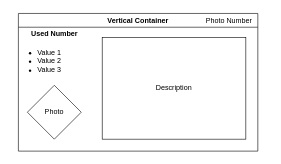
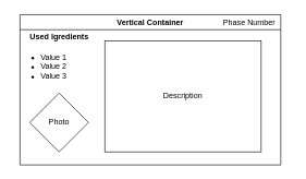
- <mxCell id="7" value="Photo Number" style="text;html=1;strokeColor=none;fillColor=none;align=center;verticalAlign=middle;whiteSpace=wrap;rounded=0;fontSize=12;" vertex="1" parent="1"><mxGeometry x="317" y="20" width="130" height="30" as="geometry" /></mxCell>
+ <mxCell id="7" value="Phase Number" style="text;html=1;strokeColor=none;fillColor=none;align=center;verticalAlign=middle;whiteSpace=wrap;rounded=0;fontSize=12;" vertex="1" parent="1"><mxGeometry x="317" y="20" width="130" height="30" as="geometry" /></mxCell>
- <mxCell id="3" value="&lt;font style=&quot;font-size: 12px;&quot;&gt;Used Number&lt;/font&gt;" style="text;strokeColor=none;fillColor=none;html=1;fontSize=24;fontStyle=1;verticalAlign=middle;align=center;" vertex="1" parent="2"><mxGeometry x="10" y="10" width="100" height="40" as="geometry" /></mxCell>
+ <mxCell id="3" value="&lt;font style=&quot;font-size: 12px;&quot;&gt;Used Igredients&lt;/font&gt;" style="text;strokeColor=none;fillColor=none;html=1;fontSize=24;fontStyle=1;verticalAlign=middle;align=center;" vertex="1" parent="2"><mxGeometry x="10" y="10" width="100" height="40" as="geometry" /></mxCell>
- <mxCell id="5" value="Description" style="rounded=0;whiteSpace=wrap;html=1;fontSize=12;" vertex="1" parent="2"><mxGeometry x="140" y="40" width="240" height="170" as="geometry" /></mxCell>
+ <mxCell id="5" value="Description" style="rounded=0;whiteSpace=wrap;html=1;fontSize=12;" vertex="1" parent="2"><mxGeometry x="130" y="40" width="240" height="170" as="geometry" /></mxCell>
